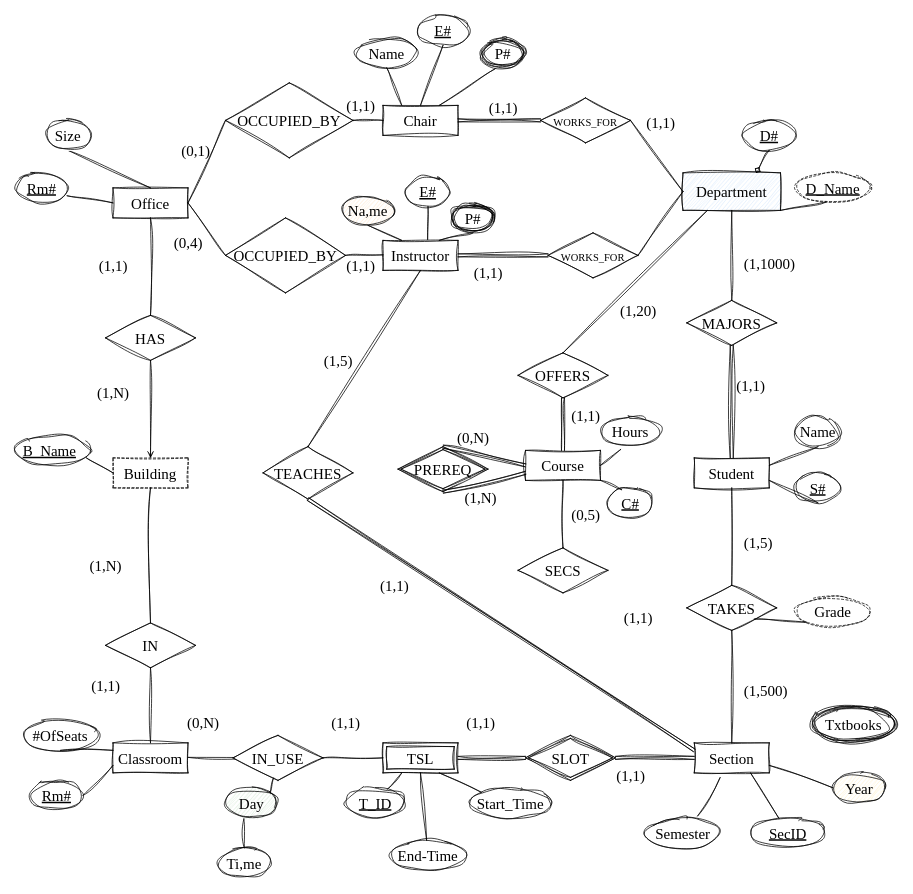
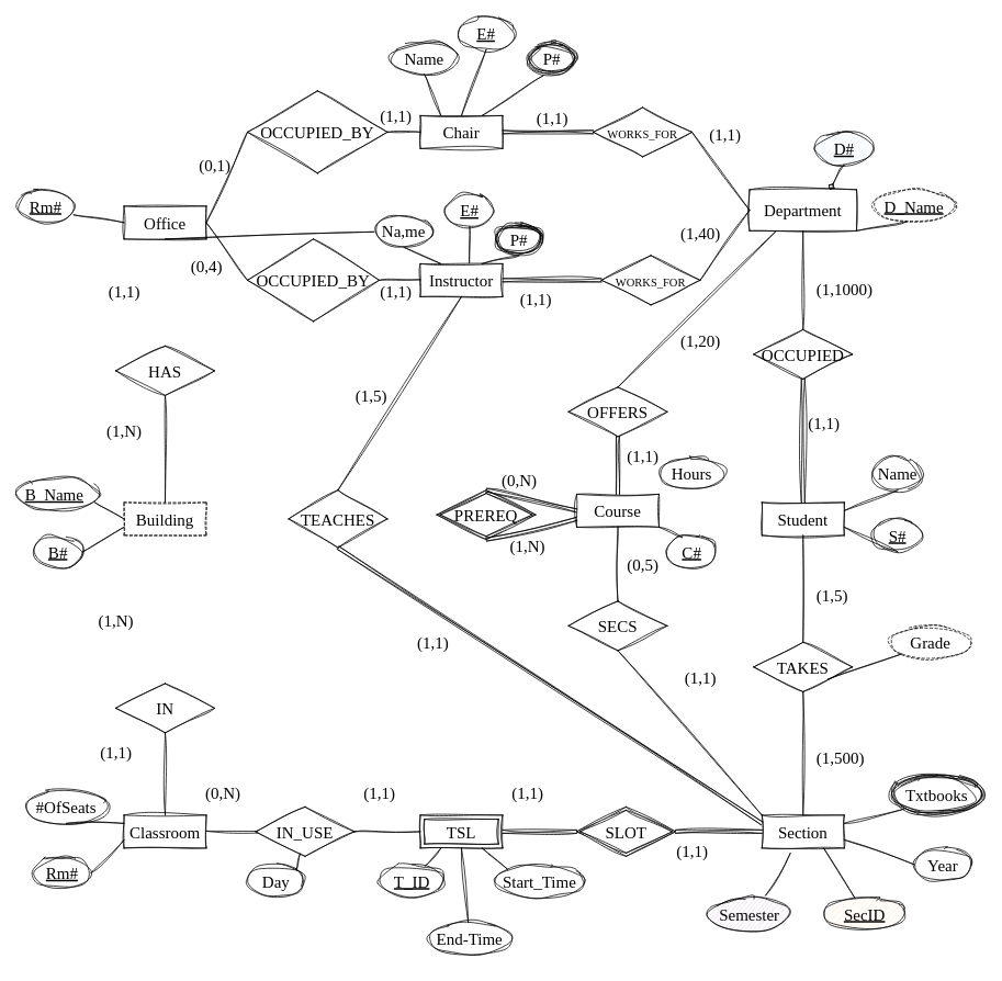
- <mxCell id="53" value="Size" style="ellipse;whiteSpace=wrap;html=1;align=center;sketch=1;hachureGap=4;jiggle=2;curveFitting=1;fontFamily=Architects Daughter;fontSource=https%3A%2F%2Ffonts.googleapis.com%2Fcss%3Ffamily%3DArchitects%2BDaughter;fontSize=20;" vertex="1" parent="1"><mxGeometry x="60" y="160" width="60" height="40" as="geometry" /></mxCell>
- <mxCell id="77" value="D#" style="ellipse;whiteSpace=wrap;html=1;align=center;fontStyle=4;sketch=1;hachureGap=4;jiggle=2;curveFitting=1;fontFamily=Architects Daughter;fontSource=https%3A%2F%2Ffonts.googleapis.com%2Fcss%3Ffamily%3DArchitects%2BDaughter;fontSize=20;" vertex="1" parent="1"><mxGeometry x="990" y="160" width="70" height="40" as="geometry" /></mxCell>
+ <mxCell id="77" value="D#" style="ellipse;whiteSpace=wrap;html=1;align=center;fontStyle=4;sketch=1;hachureGap=4;jiggle=2;curveFitting=1;fontFamily=Architects Daughter;fontSource=https%3A%2F%2Ffonts.googleapis.com%2Fcss%3Ffamily%3DArchitects%2BDaughter;fontSize=20;fillColor=#dae8fc;" vertex="1" parent="1"><mxGeometry x="990" y="160" width="70" height="40" as="geometry" /></mxCell>
- <mxCell id="52" value="" style="endArrow=none;html=1;rounded=0;sketch=1;hachureGap=4;jiggle=2;curveFitting=1;fontFamily=Architects Daughter;fontSource=https%3A%2F%2Ffonts.googleapis.com%2Fcss%3Ffamily%3DArchitects%2BDaughter;fontSize=16;entryX=0.5;entryY=0;entryDx=0;entryDy=0;exitX=0.5;exitY=1;exitDx=0;exitDy=0;" edge="1" parent="1" source="53" target="10"><mxGeometry relative="1" as="geometry"><mxPoint x="110" y="200" as="sourcePoint" /><mxPoint x="220" y="260" as="targetPoint" /></mxGeometry></mxCell>
- <mxCell id="18" value="Department" style="whiteSpace=wrap;html=1;align=center;hachureGap=4;fontFamily=Architects Daughter;fontSource=https%3A%2F%2Ffonts.googleapis.com%2Fcss%3Ffamily%3DArchitects%2BDaughter;fontSize=20;sketch=1;curveFitting=1;jiggle=2;fillColor=#dae8fc;" vertex="1" parent="1"><mxGeometry x="910" y="230" width="130" height="50" as="geometry" /></mxCell>
+ <mxCell id="18" value="Department" style="whiteSpace=wrap;html=1;align=center;hachureGap=4;fontFamily=Architects Daughter;fontSource=https%3A%2F%2Ffonts.googleapis.com%2Fcss%3Ffamily%3DArchitects%2BDaughter;fontSize=20;sketch=1;curveFitting=1;jiggle=2;" vertex="1" parent="1"><mxGeometry x="910" y="230" width="130" height="50" as="geometry" /></mxCell>
- <mxCell id="74" value="Na,me" style="ellipse;whiteSpace=wrap;html=1;align=center;sketch=1;hachureGap=4;jiggle=2;curveFitting=1;fontFamily=Architects Daughter;fontSource=https%3A%2F%2Ffonts.googleapis.com%2Fcss%3Ffamily%3DArchitects%2BDaughter;fontSize=20;fillColor=#ffe6cc;" vertex="1" parent="1"><mxGeometry x="455" y="260" width="70" height="40" as="geometry" /></mxCell>
+ <mxCell id="74" value="Na,me" style="ellipse;whiteSpace=wrap;html=1;align=center;sketch=1;hachureGap=4;jiggle=2;curveFitting=1;fontFamily=Architects Daughter;fontSource=https%3A%2F%2Ffonts.googleapis.com%2Fcss%3Ffamily%3DArchitects%2BDaughter;fontSize=20;" vertex="1" parent="1"><mxGeometry x="455" y="260" width="70" height="40" as="geometry" /></mxCell>
+ <mxCell id="133" value="(1,40)" style="text;html=1;align=center;verticalAlign=middle;resizable=0;points=[];autosize=1;strokeColor=none;fillColor=none;fontSize=20;fontFamily=Architects Daughter;" vertex="1" parent="1"><mxGeometry x="815" y="263" width="70" height="40" as="geometry" /></mxCell>
- <mxCell id="41" value="" style="endArrow=none;html=1;rounded=0;hachureGap=4;fontFamily=Architects Daughter;fontSource=https%3A%2F%2Ffonts.googleapis.com%2Fcss%3Ffamily%3DArchitects%2BDaughter;fontSize=16;exitX=0.5;exitY=1;exitDx=0;exitDy=0;entryX=0.5;entryY=0;entryDx=0;entryDy=0;sketch=1;curveFitting=1;jiggle=2;" edge="1" parent="1" source="10" target="9"><mxGeometry relative="1" as="geometry"><mxPoint x="670" y="630" as="sourcePoint" /><mxPoint x="830" y="630" as="targetPoint" /></mxGeometry></mxCell>
+ <mxCell id="41" value="" style="endArrow=none;html=1;rounded=0;hachureGap=4;fontFamily=Architects Daughter;fontSource=https%3A%2F%2Ffonts.googleapis.com%2Fcss%3Ffamily%3DArchitects%2BDaughter;fontSize=16;exitX=0.5;exitY=1;exitDx=0;exitDy=0;sketch=1;curveFitting=1;jiggle=2;" edge="1" parent="1" source="10" target="74"><mxGeometry relative="1" as="geometry"><mxPoint x="670" y="630" as="sourcePoint" /><mxPoint x="830" y="630" as="targetPoint" /></mxGeometry></mxCell>
- <mxCell id="22" value="MAJORS" style="shape=rhombus;perimeter=rhombusPerimeter;whiteSpace=wrap;html=1;align=center;hachureGap=4;fontFamily=Architects Daughter;fontSource=https%3A%2F%2Ffonts.googleapis.com%2Fcss%3Ffamily%3DArchitects%2BDaughter;fontSize=20;sketch=1;curveFitting=1;jiggle=2;" vertex="1" parent="1"><mxGeometry x="915" y="400" width="120" height="60" as="geometry" /></mxCell>
+ <mxCell id="22" value="OCCUPIED" style="shape=rhombus;perimeter=rhombusPerimeter;whiteSpace=wrap;html=1;align=center;hachureGap=4;fontFamily=Architects Daughter;fontSource=https%3A%2F%2Ffonts.googleapis.com%2Fcss%3Ffamily%3DArchitects%2BDaughter;fontSize=20;sketch=1;curveFitting=1;jiggle=2;" vertex="1" parent="1"><mxGeometry x="915" y="400" width="120" height="60" as="geometry" /></mxCell>
- <mxCell id="42" value="" style="endArrow=open;html=1;rounded=0;hachureGap=4;fontFamily=Architects Daughter;fontSource=https%3A%2F%2Ffonts.googleapis.com%2Fcss%3Ffamily%3DArchitects%2BDaughter;fontSize=16;exitX=0.5;exitY=1;exitDx=0;exitDy=0;entryX=0.5;entryY=0;entryDx=0;entryDy=0;sketch=1;curveFitting=1;jiggle=2;" edge="1" parent="1" source="9" target="8"><mxGeometry relative="1" as="geometry"><mxPoint x="670" y="630" as="sourcePoint" /><mxPoint x="830" y="630" as="targetPoint" /></mxGeometry></mxCell>
+ <mxCell id="42" value="" style="endArrow=none;html=1;rounded=0;hachureGap=4;fontFamily=Architects Daughter;fontSource=https%3A%2F%2Ffonts.googleapis.com%2Fcss%3Ffamily%3DArchitects%2BDaughter;fontSize=16;exitX=0.5;exitY=1;exitDx=0;exitDy=0;entryX=0.5;entryY=0;entryDx=0;entryDy=0;sketch=1;curveFitting=1;jiggle=2;" edge="1" parent="1" source="9" target="8"><mxGeometry relative="1" as="geometry"><mxPoint x="670" y="630" as="sourcePoint" /><mxPoint x="830" y="630" as="targetPoint" /></mxGeometry></mxCell>
- <mxCell id="108" value="" style="endArrow=none;html=1;rounded=0;sketch=1;hachureGap=4;jiggle=2;curveFitting=1;fontFamily=Architects Daughter;fontSource=https%3A%2F%2Ffonts.googleapis.com%2Fcss%3Ffamily%3DArchitects%2BDaughter;fontSize=16;exitX=1;exitY=0.5;exitDx=0;exitDy=0;entryX=0.337;entryY=1.094;entryDx=0;entryDy=0;entryPerimeter=0;" edge="1" parent="1" source="24" target="82"><mxGeometry relative="1" as="geometry"><mxPoint x="780" y="730" as="sourcePoint" /><mxPoint x="940" y="730" as="targetPoint" /></mxGeometry></mxCell>
+ <mxCell id="85" value="" style="endArrow=none;html=1;rounded=0;sketch=1;hachureGap=4;jiggle=2;curveFitting=1;fontFamily=Architects Daughter;fontSource=https%3A%2F%2Ffonts.googleapis.com%2Fcss%3Ffamily%3DArchitects%2BDaughter;fontSize=16;exitX=1;exitY=0.5;exitDx=0;exitDy=0;entryX=0;entryY=0.75;entryDx=0;entryDy=0;" edge="1" parent="1" source="69" target="8"><mxGeometry relative="1" as="geometry"><mxPoint x="70" y="760" as="sourcePoint" /><mxPoint x="230" y="760" as="targetPoint" /></mxGeometry></mxCell>
+ <mxCell id="69" value="B#" style="ellipse;whiteSpace=wrap;html=1;align=center;fontStyle=4;sketch=1;hachureGap=4;jiggle=2;curveFitting=1;fontFamily=Architects Daughter;fontSource=https%3A%2F%2Ffonts.googleapis.com%2Fcss%3Ffamily%3DArchitects%2BDaughter;fontSize=20;" vertex="1" parent="1"><mxGeometry x="40" y="650" width="60" height="40" as="geometry" /></mxCell>
- <mxCell id="26" value="" style="endArrow=none;html=1;rounded=0;hachureGap=4;fontFamily=Architects Daughter;fontSource=https%3A%2F%2Ffonts.googleapis.com%2Fcss%3Ffamily%3DArchitects%2BDaughter;fontSize=16;exitX=0.5;exitY=1;exitDx=0;exitDy=0;entryX=0.5;entryY=0;entryDx=0;entryDy=0;sketch=1;curveFitting=1;jiggle=2;" edge="1" parent="1" source="8" target="7"><mxGeometry relative="1" as="geometry"><mxPoint x="110" y="720" as="sourcePoint" /><mxPoint x="270" y="720" as="targetPoint" /></mxGeometry></mxCell>
- <mxCell id="57" value="Grade" style="ellipse;whiteSpace=wrap;html=1;align=center;dashed=1;sketch=1;hachureGap=4;jiggle=2;curveFitting=1;fontFamily=Architects Daughter;fontSource=https%3A%2F%2Ffonts.googleapis.com%2Fcss%3Ffamily%3DArchitects%2BDaughter;fontSize=20;" vertex="1" parent="1"><mxGeometry x="1060" y="795" width="100" height="40" as="geometry" /></mxCell>
+ <mxCell id="57" value="Grade" style="ellipse;whiteSpace=wrap;html=1;align=center;dashed=1;sketch=1;hachureGap=4;jiggle=2;curveFitting=1;fontFamily=Architects Daughter;fontSource=https%3A%2F%2Ffonts.googleapis.com%2Fcss%3Ffamily%3DArchitects%2BDaughter;fontSize=20;" vertex="1" parent="1"><mxGeometry x="1080" y="760" width="100" height="40" as="geometry" /></mxCell>
+ <mxCell id="46" value="" style="endArrow=none;html=1;rounded=0;hachureGap=4;fontFamily=Architects Daughter;fontSource=https%3A%2F%2Ffonts.googleapis.com%2Fcss%3Ffamily%3DArchitects%2BDaughter;fontSize=16;entryX=0.5;entryY=1;entryDx=0;entryDy=0;exitX=0;exitY=0;exitDx=0;exitDy=0;sketch=1;curveFitting=1;jiggle=2;" edge="1" parent="1" source="6" target="25"><mxGeometry relative="1" as="geometry"><mxPoint x="600" y="810" as="sourcePoint" /><mxPoint x="760" y="810" as="targetPoint" /></mxGeometry></mxCell>
+ <mxCell id="98" value="" style="endArrow=none;html=1;rounded=0;sketch=1;hachureGap=4;jiggle=2;curveFitting=1;fontFamily=Architects Daughter;fontSource=https%3A%2F%2Ffonts.googleapis.com%2Fcss%3Ffamily%3DArchitects%2BDaughter;fontSize=16;exitX=1;exitY=0.25;exitDx=0;exitDy=0;entryX=0;entryY=1;entryDx=0;entryDy=0;" edge="1" parent="1" source="6" target="61"><mxGeometry relative="1" as="geometry"><mxPoint x="940" y="1170" as="sourcePoint" /><mxPoint x="1100" y="1170" as="targetPoint" /></mxGeometry></mxCell>
- <mxCell id="59" value="Year" style="ellipse;whiteSpace=wrap;html=1;align=center;sketch=1;hachureGap=4;jiggle=2;curveFitting=1;fontFamily=Architects Daughter;fontSource=https%3A%2F%2Ffonts.googleapis.com%2Fcss%3Ffamily%3DArchitects%2BDaughter;fontSize=20;fillColor=#fff2cc;" vertex="1" parent="1"><mxGeometry x="1110" y="1030" width="70" height="40" as="geometry" /></mxCell>
+ <mxCell id="59" value="Year" style="ellipse;whiteSpace=wrap;html=1;align=center;sketch=1;hachureGap=4;jiggle=2;curveFitting=1;fontFamily=Architects Daughter;fontSource=https%3A%2F%2Ffonts.googleapis.com%2Fcss%3Ffamily%3DArchitects%2BDaughter;fontSize=20;" vertex="1" parent="1"><mxGeometry x="1110" y="1030" width="70" height="40" as="geometry" /></mxCell>
- <mxCell id="62" value="Day" style="ellipse;whiteSpace=wrap;html=1;align=center;sketch=1;hachureGap=4;jiggle=2;curveFitting=1;fontFamily=Architects Daughter;fontSource=https%3A%2F%2Ffonts.googleapis.com%2Fcss%3Ffamily%3DArchitects%2BDaughter;fontSize=20;fillColor=#d5e8d4;" vertex="1" parent="1"><mxGeometry x="300" y="1050" width="70" height="40" as="geometry" /></mxCell>
+ <mxCell id="62" value="Day" style="ellipse;whiteSpace=wrap;html=1;align=center;sketch=1;hachureGap=4;jiggle=2;curveFitting=1;fontFamily=Architects Daughter;fontSource=https%3A%2F%2Ffonts.googleapis.com%2Fcss%3Ffamily%3DArchitects%2BDaughter;fontSize=20;" vertex="1" parent="1"><mxGeometry x="300" y="1050" width="70" height="40" as="geometry" /></mxCell>
- <mxCell id="64" value="Start_Time" style="ellipse;whiteSpace=wrap;html=1;align=center;sketch=1;hachureGap=4;jiggle=2;curveFitting=1;fontFamily=Architects Daughter;fontSource=https%3A%2F%2Ffonts.googleapis.com%2Fcss%3Ffamily%3DArchitects%2BDaughter;fontSize=20;" vertex="1" parent="1"><mxGeometry x="625" y="1050" width="110" height="40" as="geometry" /></mxCell>
+ <mxCell id="64" value="Start_Time" style="ellipse;whiteSpace=wrap;html=1;align=center;sketch=1;hachureGap=4;jiggle=2;curveFitting=1;fontFamily=Architects Daughter;fontSource=https%3A%2F%2Ffonts.googleapis.com%2Fcss%3Ffamily%3DArchitects%2BDaughter;fontSize=20;" vertex="1" parent="1"><mxGeometry x="600" y="1050" width="110" height="40" as="geometry" /></mxCell>
- <mxCell id="106" value="" style="endArrow=none;html=1;rounded=0;sketch=1;hachureGap=4;jiggle=2;curveFitting=1;fontFamily=Architects Daughter;fontSource=https%3A%2F%2Ffonts.googleapis.com%2Fcss%3Ffamily%3DArchitects%2BDaughter;fontSize=16;exitX=0.35;exitY=1.031;exitDx=0;exitDy=0;exitPerimeter=0;entryX=0.5;entryY=0;entryDx=0;entryDy=0;" edge="1" parent="1" source="62" target="63"><mxGeometry relative="1" as="geometry"><mxPoint x="410" y="1240" as="sourcePoint" /><mxPoint x="570" y="1240" as="targetPoint" /></mxGeometry></mxCell>
- <mxCell id="60" value="Semester" style="ellipse;whiteSpace=wrap;html=1;align=center;sketch=1;hachureGap=4;jiggle=2;curveFitting=1;fontFamily=Architects Daughter;fontSource=https%3A%2F%2Ffonts.googleapis.com%2Fcss%3Ffamily%3DArchitects%2BDaughter;fontSize=20;" vertex="1" parent="1"><mxGeometry x="860" y="1090" width="100" height="40" as="geometry" /></mxCell>
+ <mxCell id="60" value="Semester" style="ellipse;whiteSpace=wrap;html=1;align=center;sketch=1;hachureGap=4;jiggle=2;curveFitting=1;fontFamily=Architects Daughter;fontSource=https%3A%2F%2Ffonts.googleapis.com%2Fcss%3Ffamily%3DArchitects%2BDaughter;fontSize=20;fillColor=#e1d5e7;" vertex="1" parent="1"><mxGeometry x="860" y="1090" width="100" height="40" as="geometry" /></mxCell>
- <mxCell id="58" value="SecID" style="ellipse;whiteSpace=wrap;html=1;align=center;fontStyle=4;sketch=1;hachureGap=4;jiggle=2;curveFitting=1;fontFamily=Architects Daughter;fontSource=https%3A%2F%2Ffonts.googleapis.com%2Fcss%3Ffamily%3DArchitects%2BDaughter;fontSize=20;" vertex="1" parent="1"><mxGeometry x="1000" y="1090" width="100" height="40" as="geometry" /></mxCell>
+ <mxCell id="58" value="SecID" style="ellipse;whiteSpace=wrap;html=1;align=center;fontStyle=4;sketch=1;hachureGap=4;jiggle=2;curveFitting=1;fontFamily=Architects Daughter;fontSource=https%3A%2F%2Ffonts.googleapis.com%2Fcss%3Ffamily%3DArchitects%2BDaughter;fontSize=20;fillColor=#ffe6cc;" vertex="1" parent="1"><mxGeometry x="1000" y="1090" width="100" height="40" as="geometry" /></mxCell>
- <mxCell id="63" value="Ti,me" style="ellipse;whiteSpace=wrap;html=1;align=center;sketch=1;hachureGap=4;jiggle=2;curveFitting=1;fontFamily=Architects Daughter;fontSource=https%3A%2F%2Ffonts.googleapis.com%2Fcss%3Ffamily%3DArchitects%2BDaughter;fontSize=20;" vertex="1" parent="1"><mxGeometry x="290" y="1130" width="70" height="40" as="geometry" /></mxCell>
